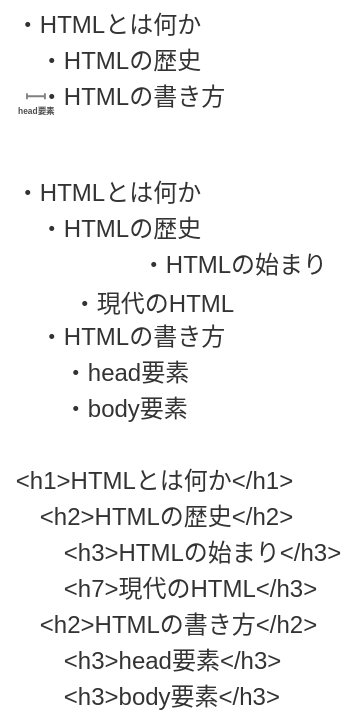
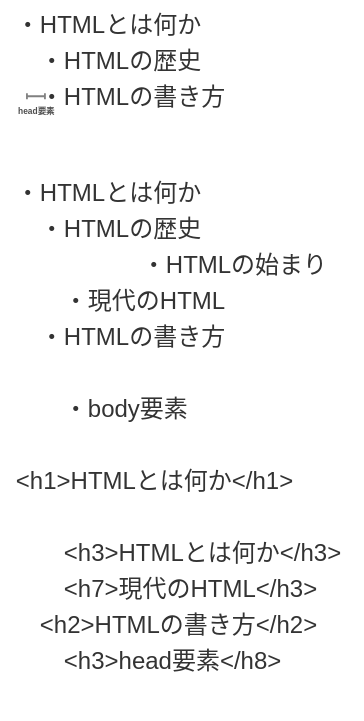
- <mxCell id="11" value="・現代のHTML" style="text;html=1;strokeColor=none;fillColor=none;align=left;verticalAlign=middle;whiteSpace=wrap;rounded=0;fontSize=40;fontColor=#333333;" parent="1" vertex="1"><mxGeometry x="119" y="485" width="329" height="40" as="geometry" /></mxCell>
+ <mxCell id="11" value="・現代のHTML" style="text;html=1;strokeColor=none;fillColor=none;align=left;verticalAlign=middle;whiteSpace=wrap;rounded=0;fontSize=40;fontColor=#333333;" parent="1" vertex="1"><mxGeometry x="104" y="480" width="329" height="40" as="geometry" /></mxCell>
- <mxCell id="12" value="・head要素" style="text;html=1;strokeColor=none;fillColor=none;align=left;verticalAlign=middle;whiteSpace=wrap;rounded=0;fontSize=40;fontColor=#333333;" parent="1" vertex="1"><mxGeometry x="104" y="600" width="329" height="40" as="geometry" /></mxCell>
- <mxCell id="15" value="&amp;lt;h2&amp;gt;HTMLの歴史&amp;lt;/h2&amp;gt;" style="text;html=1;strokeColor=none;fillColor=none;align=left;verticalAlign=middle;whiteSpace=wrap;rounded=0;fontSize=40;fontColor=#333333;" vertex="1" parent="1"><mxGeometry x="64" y="840" width="440" height="40" as="geometry" /></mxCell>
- <mxCell id="17" value="&amp;lt;h3&amp;gt;HTMLの始まり&amp;lt;/h3&amp;gt;" style="text;html=1;strokeColor=none;fillColor=none;align=left;verticalAlign=middle;whiteSpace=wrap;rounded=0;fontSize=40;fontColor=#333333;" vertex="1" parent="1"><mxGeometry x="104" y="900" width="480" height="40" as="geometry" /></mxCell>
+ <mxCell id="17" value="&amp;lt;h3&amp;gt;HTMLとは何か&amp;lt;/h3&amp;gt;" style="text;html=1;strokeColor=none;fillColor=none;align=left;verticalAlign=middle;whiteSpace=wrap;rounded=0;fontSize=40;fontColor=#333333;" vertex="1" parent="1"><mxGeometry x="104" y="900" width="480" height="40" as="geometry" /></mxCell>
- <mxCell id="19" value="&amp;lt;h3&amp;gt;head要素&amp;lt;/h3&amp;gt;" style="text;html=1;strokeColor=none;fillColor=none;align=left;verticalAlign=middle;whiteSpace=wrap;rounded=0;fontSize=40;fontColor=#333333;" vertex="1" parent="1"><mxGeometry x="104" y="1080" width="390" height="40" as="geometry" /></mxCell>
+ <mxCell id="19" value="&amp;lt;h3&amp;gt;head要素&amp;lt;/h8&amp;gt;" style="text;html=1;strokeColor=none;fillColor=none;align=left;verticalAlign=middle;whiteSpace=wrap;rounded=0;fontSize=40;fontColor=#333333;" vertex="1" parent="1"><mxGeometry x="104" y="1080" width="390" height="40" as="geometry" /></mxCell>
- <mxCell id="20" value="&amp;lt;h3&amp;gt;body要素&amp;lt;/h3&amp;gt;" style="text;html=1;strokeColor=none;fillColor=none;align=left;verticalAlign=middle;whiteSpace=wrap;rounded=0;fontSize=40;fontColor=#333333;" vertex="1" parent="1"><mxGeometry x="104" y="1140" width="370" height="40" as="geometry" /></mxCell>
